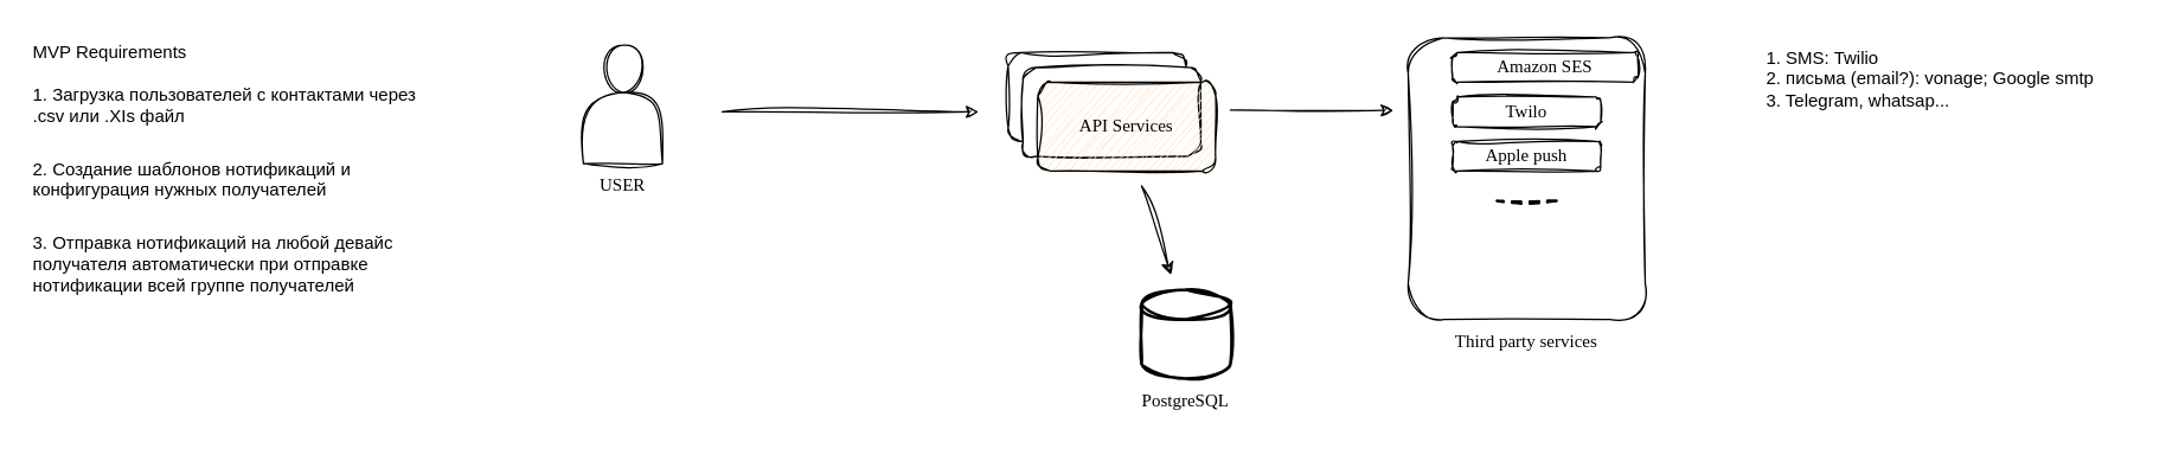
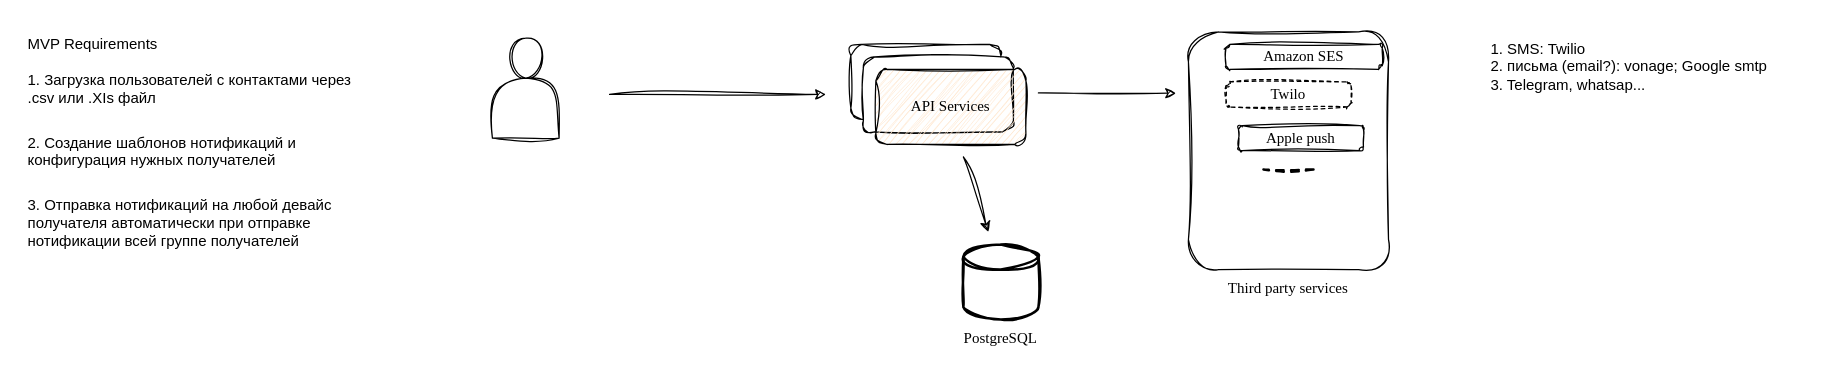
- <mxCell id="14" value="Twilo" style="rounded=1;whiteSpace=wrap;html=1;fontFamily=Comic Sans MS;sketch=1;curveFitting=1;jiggle=2;" parent="1" vertex="1"><mxGeometry x="980" y="65" width="100" height="20" as="geometry" /></mxCell>
+ <mxCell id="14" value="Twilo" style="rounded=1;whiteSpace=wrap;html=1;fontFamily=Comic Sans MS;sketch=1;curveFitting=1;jiggle=2;dashed=1;" parent="1" vertex="1"><mxGeometry x="980" y="65" width="100" height="20" as="geometry" /></mxCell>
- <mxCell id="15" value="Apple push" style="rounded=1;whiteSpace=wrap;html=1;fontFamily=Comic Sans MS;sketch=1;curveFitting=1;jiggle=2;" parent="1" vertex="1"><mxGeometry x="980" y="95" width="100" height="20" as="geometry" /></mxCell>
+ <mxCell id="15" value="Apple push" style="rounded=1;whiteSpace=wrap;html=1;fontFamily=Comic Sans MS;sketch=1;curveFitting=1;jiggle=2;" parent="1" vertex="1"><mxGeometry x="990" y="100" width="100" height="20" as="geometry" /></mxCell>
- <mxCell id="25" value="USER" style="text;html=1;align=center;verticalAlign=middle;whiteSpace=wrap;rounded=1;fontFamily=Comic Sans MS;sketch=1;curveFitting=1;jiggle=2;" parent="23" vertex="1"><mxGeometry y="80" width="60" height="30" as="geometry" /></mxCell>
